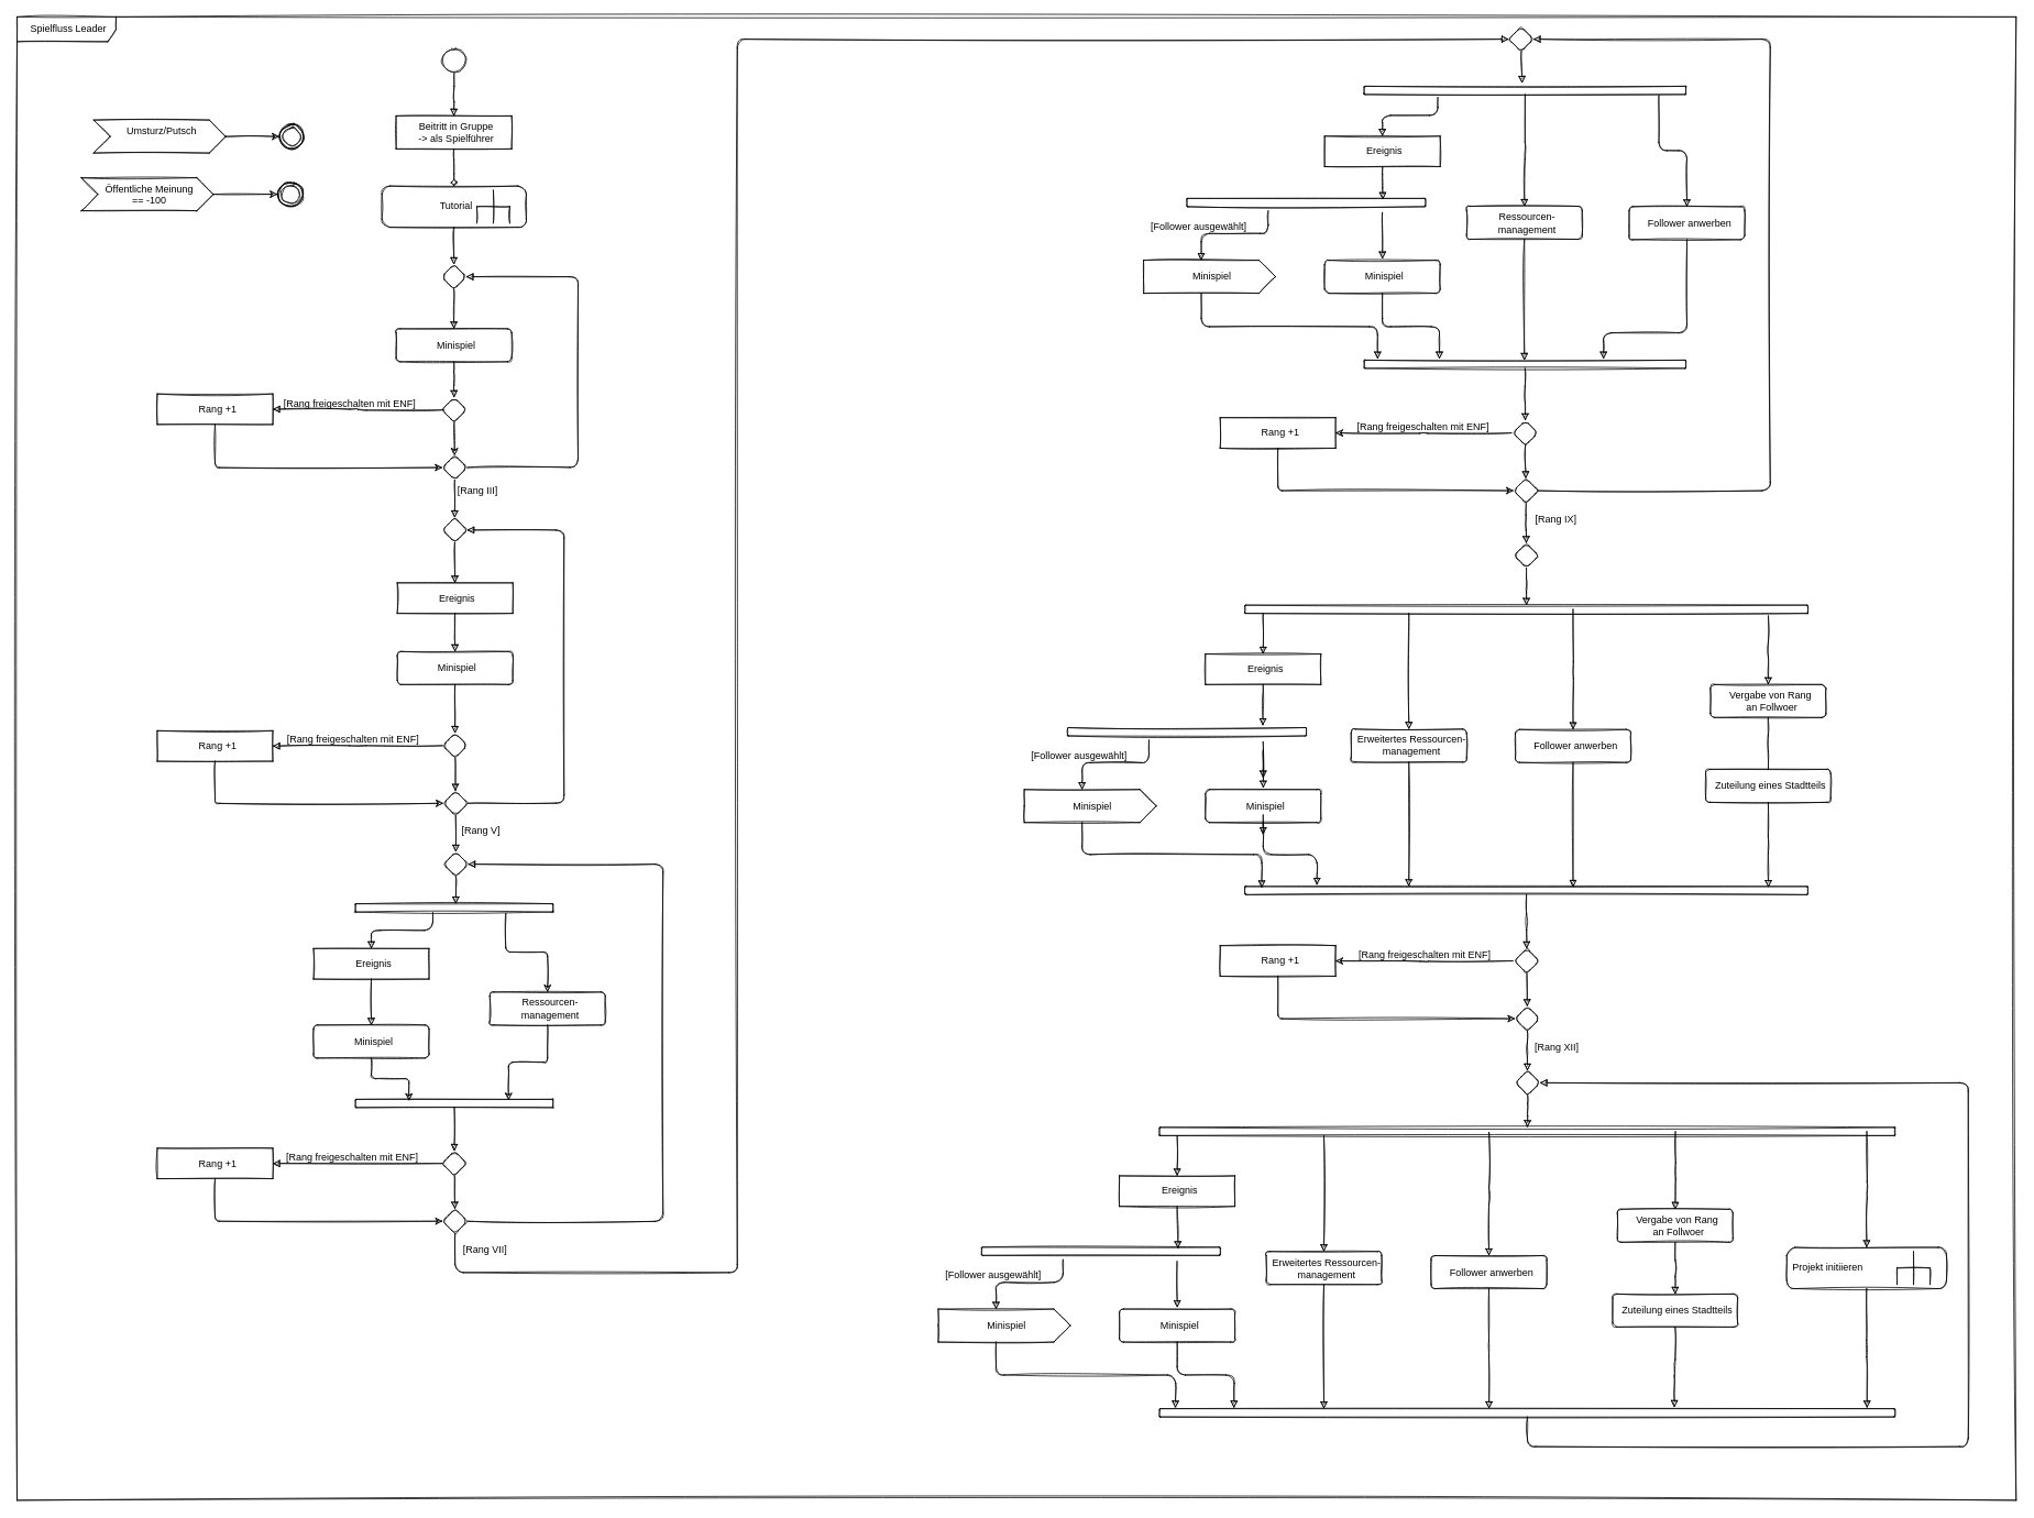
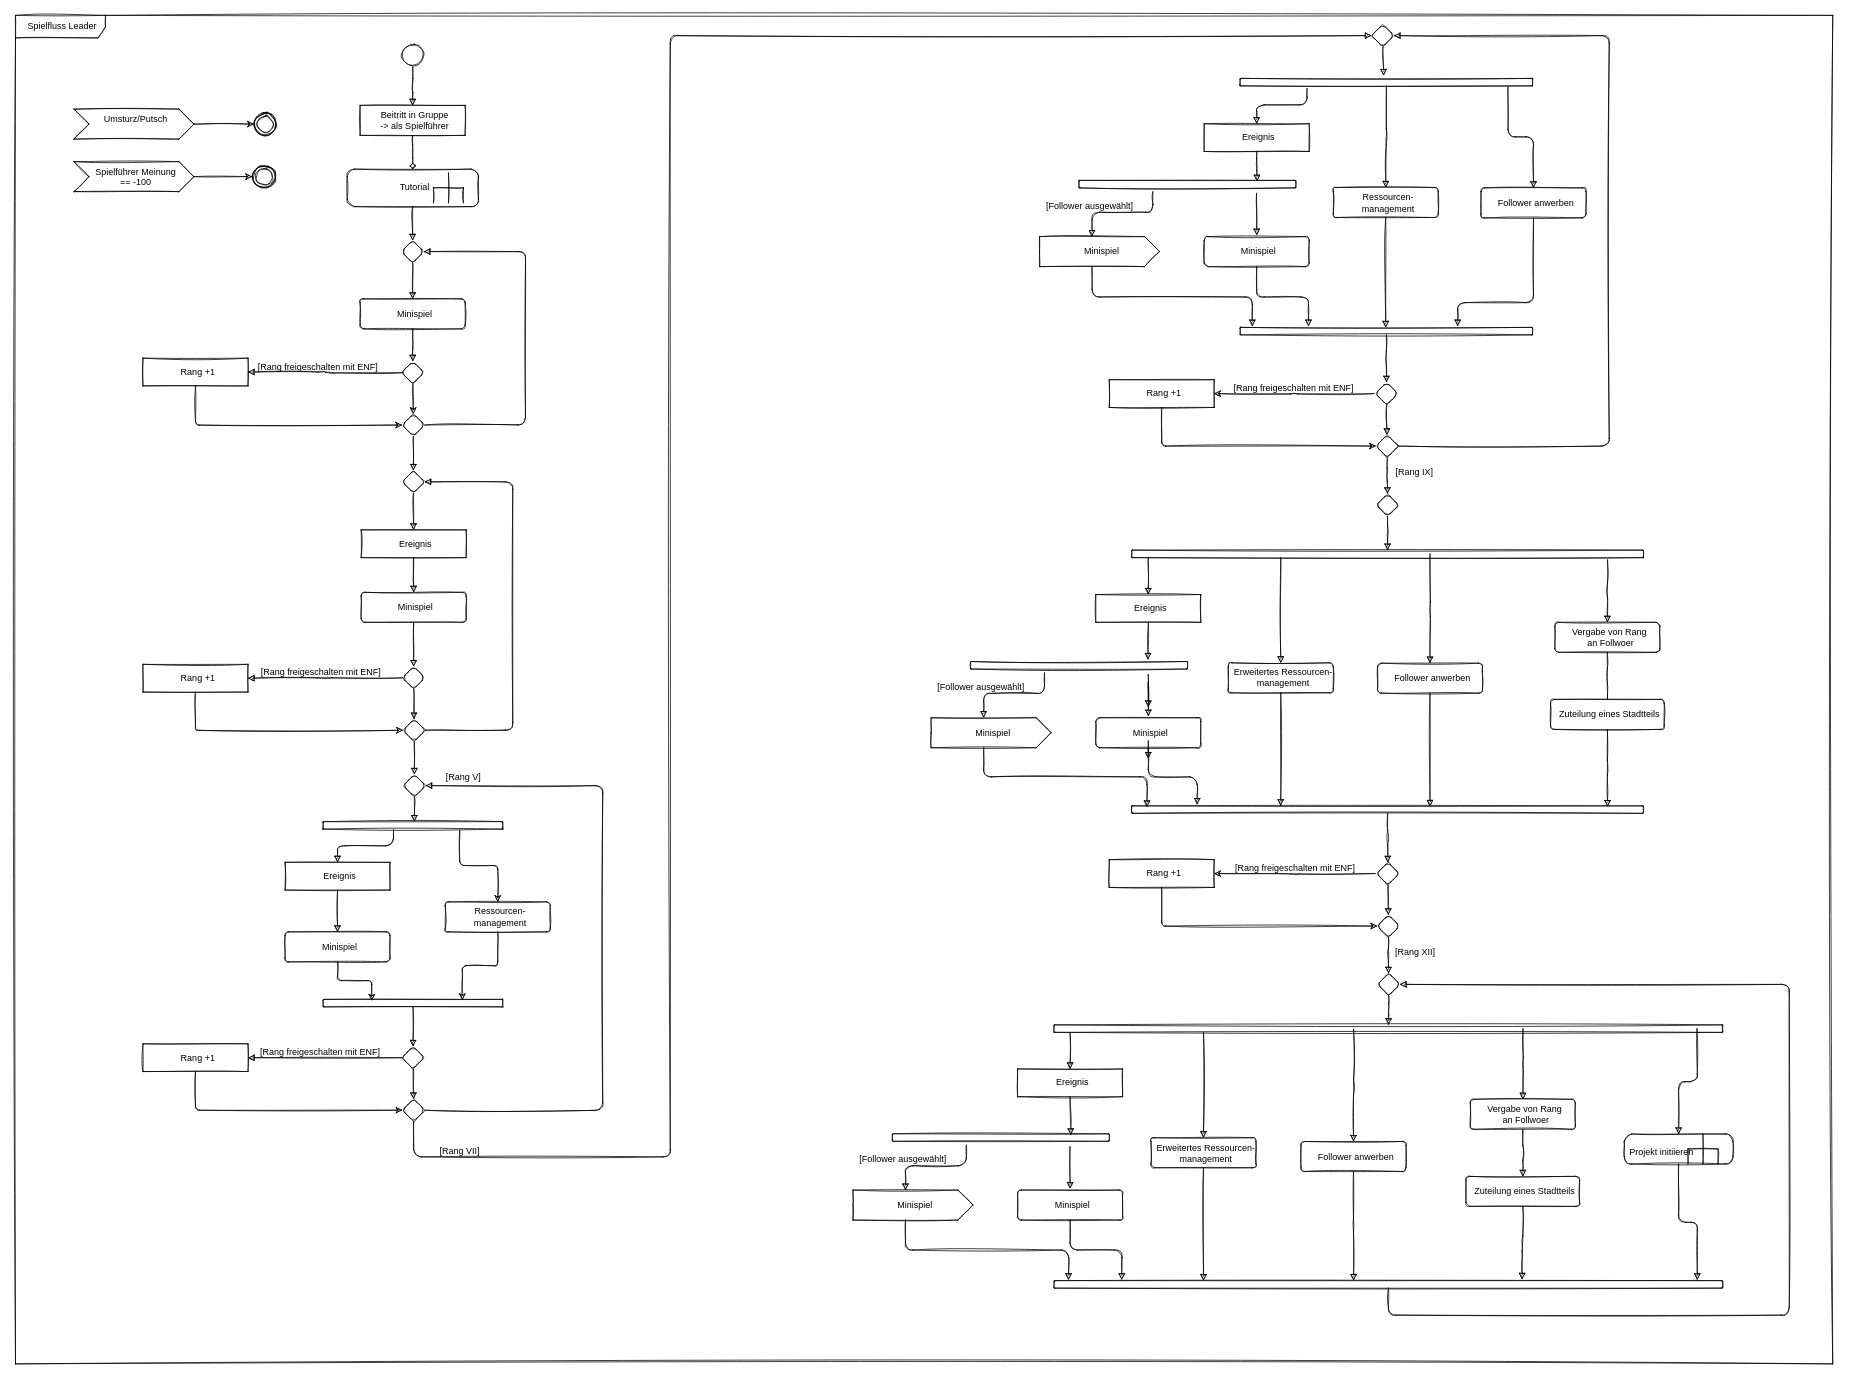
- <mxCell id="8" value="Umsturz/Putsch" style="html=1;shape=mxgraph.infographic.ribbonSimple;notch1=20;notch2=20;align=center;verticalAlign=top;fontSize=12;fontStyle=0;fillColor=none;rounded=1;arcSize=10;dashed=0;sketch=1;shadow=0;strokeColor=#000000;fontColor=#000000;spacingLeft=5;" parent="1" vertex="1"><mxGeometry x="112.88" y="145" width="160" height="40" as="geometry" /></mxCell>
+ <mxCell id="8" value="Umsturz/Putsch" style="html=1;shape=mxgraph.infographic.ribbonSimple;notch1=20;notch2=20;align=center;verticalAlign=top;fontSize=12;fontStyle=0;fillColor=none;rounded=1;arcSize=10;dashed=0;sketch=1;shadow=0;strokeColor=#000000;fontColor=#000000;spacingLeft=5;" parent="1" vertex="1"><mxGeometry x="97.88" y="145" width="160" height="40" as="geometry" /></mxCell>
- <mxCell id="11" value="Öffentliche Meinung&lt;br&gt;== -100" style="html=1;shape=mxgraph.infographic.ribbonSimple;notch1=20;notch2=20;align=center;verticalAlign=top;fontSize=12;fontStyle=0;fillColor=none;rounded=1;arcSize=10;dashed=0;sketch=1;shadow=0;strokeColor=#000000;fontColor=#000000;spacingLeft=5;" parent="1" vertex="1"><mxGeometry x="97.88" y="215" width="160" height="40" as="geometry" /></mxCell>
+ <mxCell id="11" value="Spielführer Meinung&lt;br&gt;== -100" style="html=1;shape=mxgraph.infographic.ribbonSimple;notch1=20;notch2=20;align=center;verticalAlign=top;fontSize=12;fontStyle=0;fillColor=none;rounded=1;arcSize=10;dashed=0;sketch=1;shadow=0;strokeColor=#000000;fontColor=#000000;spacingLeft=5;" parent="1" vertex="1"><mxGeometry x="97.88" y="215" width="160" height="40" as="geometry" /></mxCell>
- <mxCell id="22" value="[Rang III]" style="text;html=1;align=center;verticalAlign=top;resizable=0;points=[];autosize=1;strokeColor=none;fillColor=none;fontColor=#000000;spacingLeft=5;rounded=1;arcSize=10;dashed=0;sketch=1;shadow=0;" parent="1" vertex="1"><mxGeometry x="540" y="581.25" width="70" height="20" as="geometry" /></mxCell>
- <mxCell id="51" value="[Rang V]" style="text;html=1;align=center;verticalAlign=top;resizable=0;points=[];autosize=1;strokeColor=none;fillColor=none;fontColor=#000000;spacingLeft=5;rounded=1;arcSize=50;dashed=0;sketch=1;shadow=0;" parent="1" vertex="1"><mxGeometry x="544" y="992" width="70" height="20" as="geometry" /></mxCell>
+ <mxCell id="51" value="[Rang V]" style="text;html=1;align=center;verticalAlign=top;resizable=0;points=[];autosize=1;strokeColor=none;fillColor=none;fontColor=#000000;spacingLeft=5;rounded=1;arcSize=50;dashed=0;sketch=1;shadow=0;" parent="1" vertex="1"><mxGeometry x="579" y="1022" width="70" height="20" as="geometry" /></mxCell>
- <mxCell id="52" value="[Rang VII]" style="text;html=1;align=center;verticalAlign=top;resizable=0;points=[];autosize=1;strokeColor=none;fillColor=none;fontColor=#000000;spacingLeft=5;rounded=1;arcSize=10;dashed=0;sketch=1;shadow=0;" parent="1" vertex="1"><mxGeometry x="549" y="1500" width="70" height="20" as="geometry" /></mxCell>
+ <mxCell id="52" value="[Rang VII]" style="text;html=1;align=center;verticalAlign=top;resizable=0;points=[];autosize=1;strokeColor=none;fillColor=none;fontColor=#000000;spacingLeft=5;rounded=1;arcSize=10;dashed=0;sketch=1;shadow=0;" parent="1" vertex="1"><mxGeometry x="574" y="1520" width="70" height="20" as="geometry" /></mxCell>
- <mxCell id="114" value="&lt;p style=&quot;line-height: 90%&quot;&gt;&lt;span style=&quot;line-height: 20%&quot;&gt;Projekt initiieren&lt;/span&gt;&lt;br&gt;&lt;/p&gt;" style="shape=mxgraph.uml25.behaviorAction;html=1;rounded=1;absoluteArcSize=1;arcSize=10;align=left;shadow=0;sketch=1;dashed=0;verticalAlign=top;fillColor=none;strokeColor=#000000;fontColor=#000000;spacingLeft=5;" parent="1" vertex="1"><mxGeometry x="2165" y="1511.5" width="193.63" height="50" as="geometry" /></mxCell>
+ <mxCell id="114" value="&lt;p style=&quot;line-height: 90%&quot;&gt;&lt;span style=&quot;line-height: 20%&quot;&gt;Projekt initiieren&lt;/span&gt;&lt;br&gt;&lt;/p&gt;" style="shape=mxgraph.uml25.behaviorAction;html=1;rounded=1;absoluteArcSize=1;arcSize=10;align=left;shadow=0;sketch=1;dashed=0;verticalAlign=top;fillColor=none;strokeColor=#000000;fontColor=#000000;spacingLeft=5;" parent="1" vertex="1"><mxGeometry x="2165" y="1511.5" width="145" height="40" as="geometry" /></mxCell>
